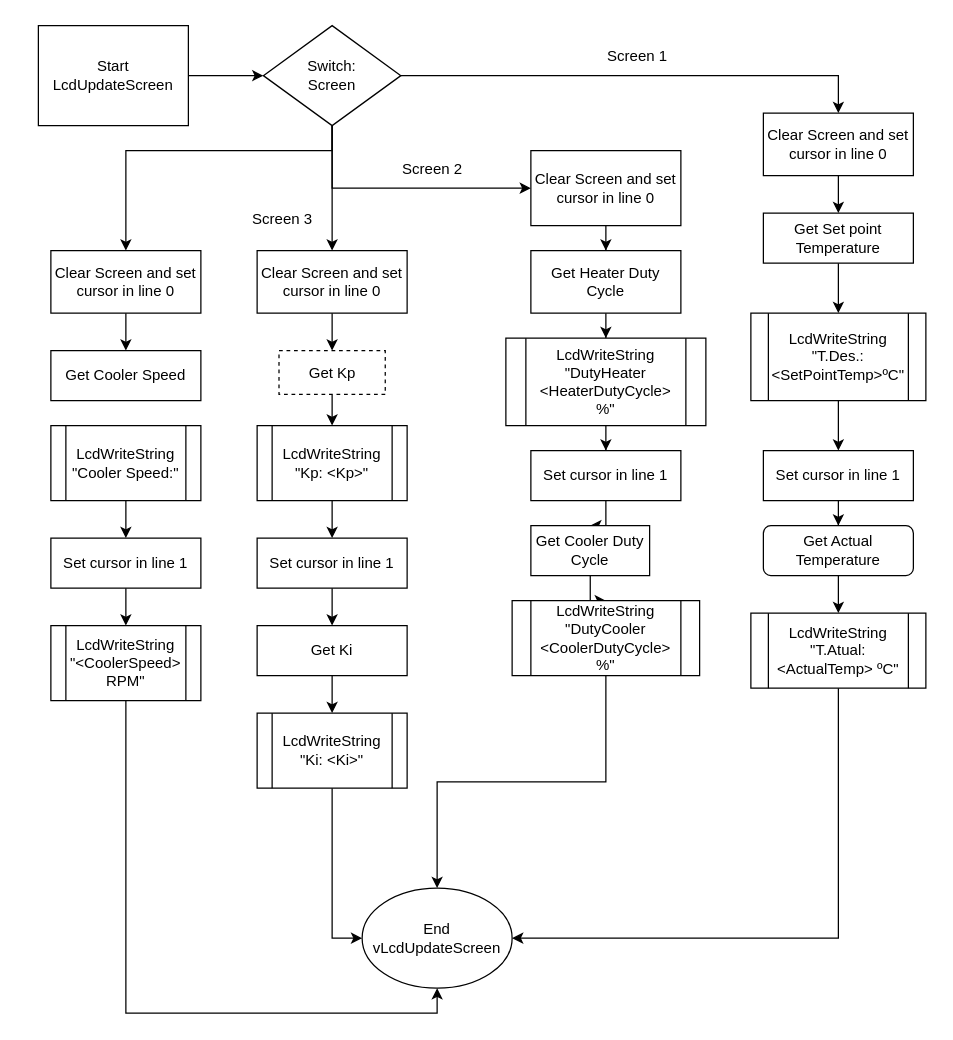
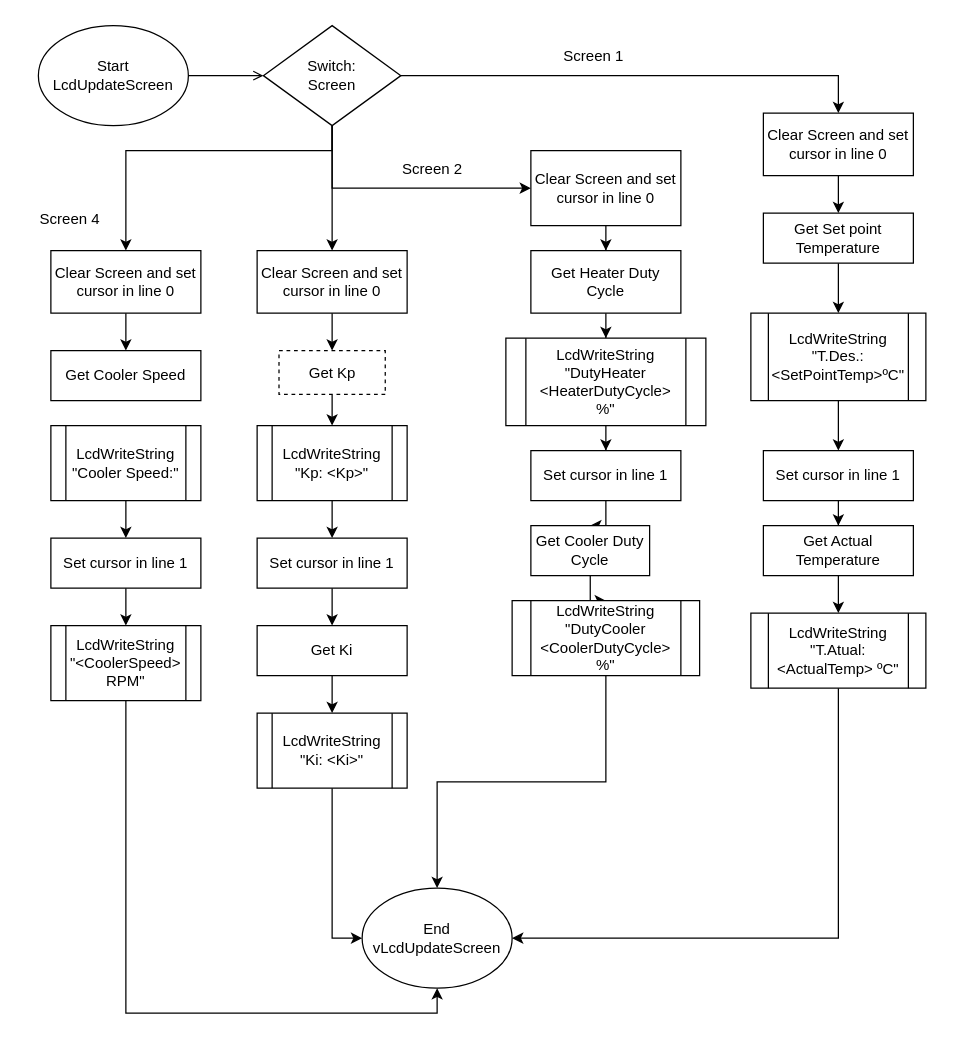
- <mxCell id="11" value="Screen 1" style="text;html=1;align=center;verticalAlign=middle;resizable=0;points=[];autosize=1;strokeColor=none;fillColor=none;" vertex="1" parent="1"><mxGeometry x="474" y="30" width="70" height="30" as="geometry" /></mxCell>
+ <mxCell id="11" value="Screen 1" style="text;html=1;align=center;verticalAlign=middle;resizable=0;points=[];autosize=1;strokeColor=none;fillColor=none;" vertex="1" parent="1"><mxGeometry x="439" y="30" width="70" height="30" as="geometry" /></mxCell>
- <mxCell id="3" value="Start&lt;br&gt;LcdUpdateScreen" style="whiteSpace=wrap;html=1;rounded=0;" vertex="1" parent="1"><mxGeometry x="30" y="20" width="120" height="80" as="geometry" /></mxCell>
+ <mxCell id="3" value="Start&lt;br&gt;LcdUpdateScreen" style="ellipse;whiteSpace=wrap;html=1;" vertex="1" parent="1"><mxGeometry x="30" y="20" width="120" height="80" as="geometry" /></mxCell>
- <mxCell id="2" value="" style="edgeStyle=orthogonalEdgeStyle;rounded=0;orthogonalLoop=1;jettySize=auto;html=1;" edge="1" parent="1" source="3" target="8"><mxGeometry relative="1" as="geometry" /></mxCell>
+ <mxCell id="2" value="" style="edgeStyle=orthogonalEdgeStyle;rounded=0;orthogonalLoop=1;jettySize=auto;html=1;endArrow=open;" edge="1" parent="1" source="3" target="8"><mxGeometry relative="1" as="geometry" /></mxCell>
+ <mxCell id="41" value="Screen 4" style="text;html=1;align=center;verticalAlign=middle;resizable=0;points=[];autosize=1;strokeColor=none;fillColor=none;" vertex="1" parent="1"><mxGeometry x="20" y="160" width="70" height="30" as="geometry" /></mxCell>
- <mxCell id="38" value="Screen 3" style="text;html=1;align=center;verticalAlign=middle;resizable=0;points=[];autosize=1;strokeColor=none;fillColor=none;" vertex="1" parent="1"><mxGeometry x="190" y="160" width="70" height="30" as="geometry" /></mxCell>
- <mxCell id="19" value="Get Actual Temperature" style="whiteSpace=wrap;html=1;rounded=1;" vertex="1" parent="1"><mxGeometry x="610" y="420" width="120" height="40" as="geometry" /></mxCell>
+ <mxCell id="19" value="Get Actual Temperature" style="whiteSpace=wrap;html=1;" vertex="1" parent="1"><mxGeometry x="610" y="420" width="120" height="40" as="geometry" /></mxCell>
